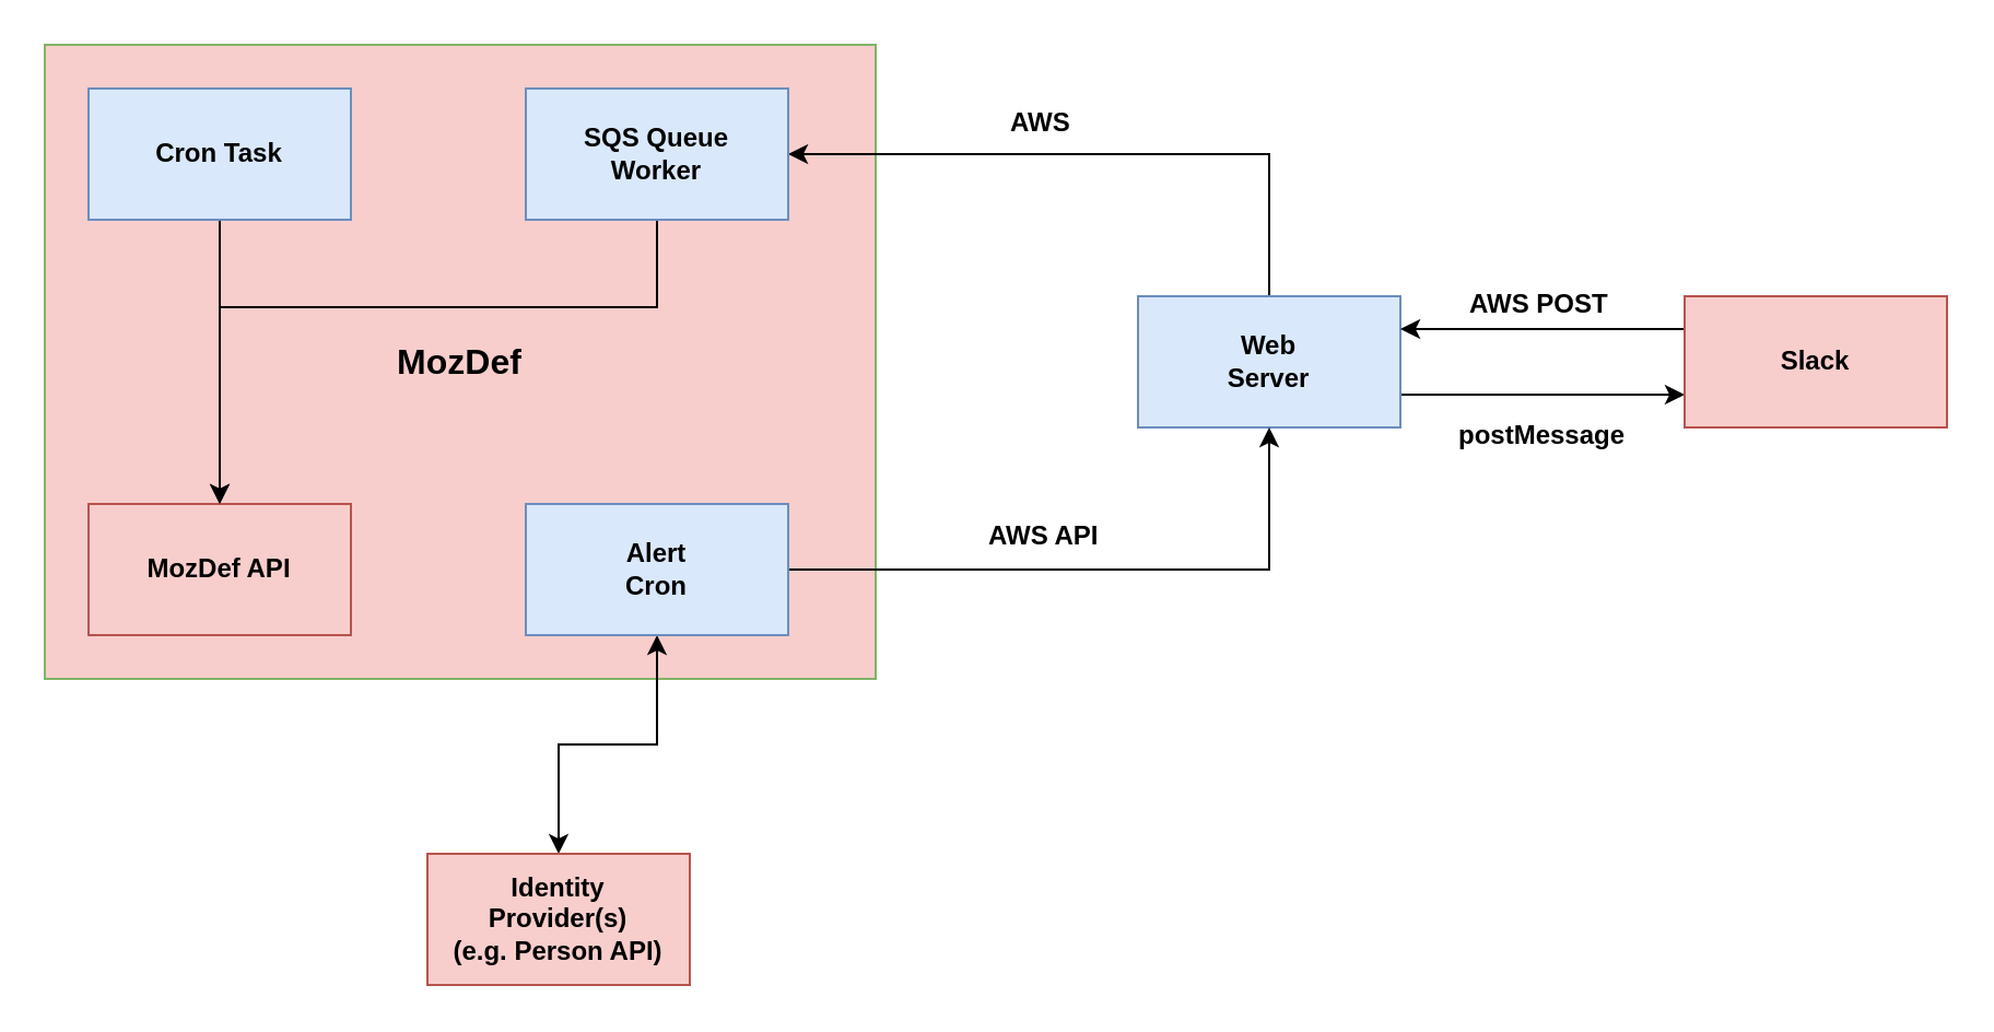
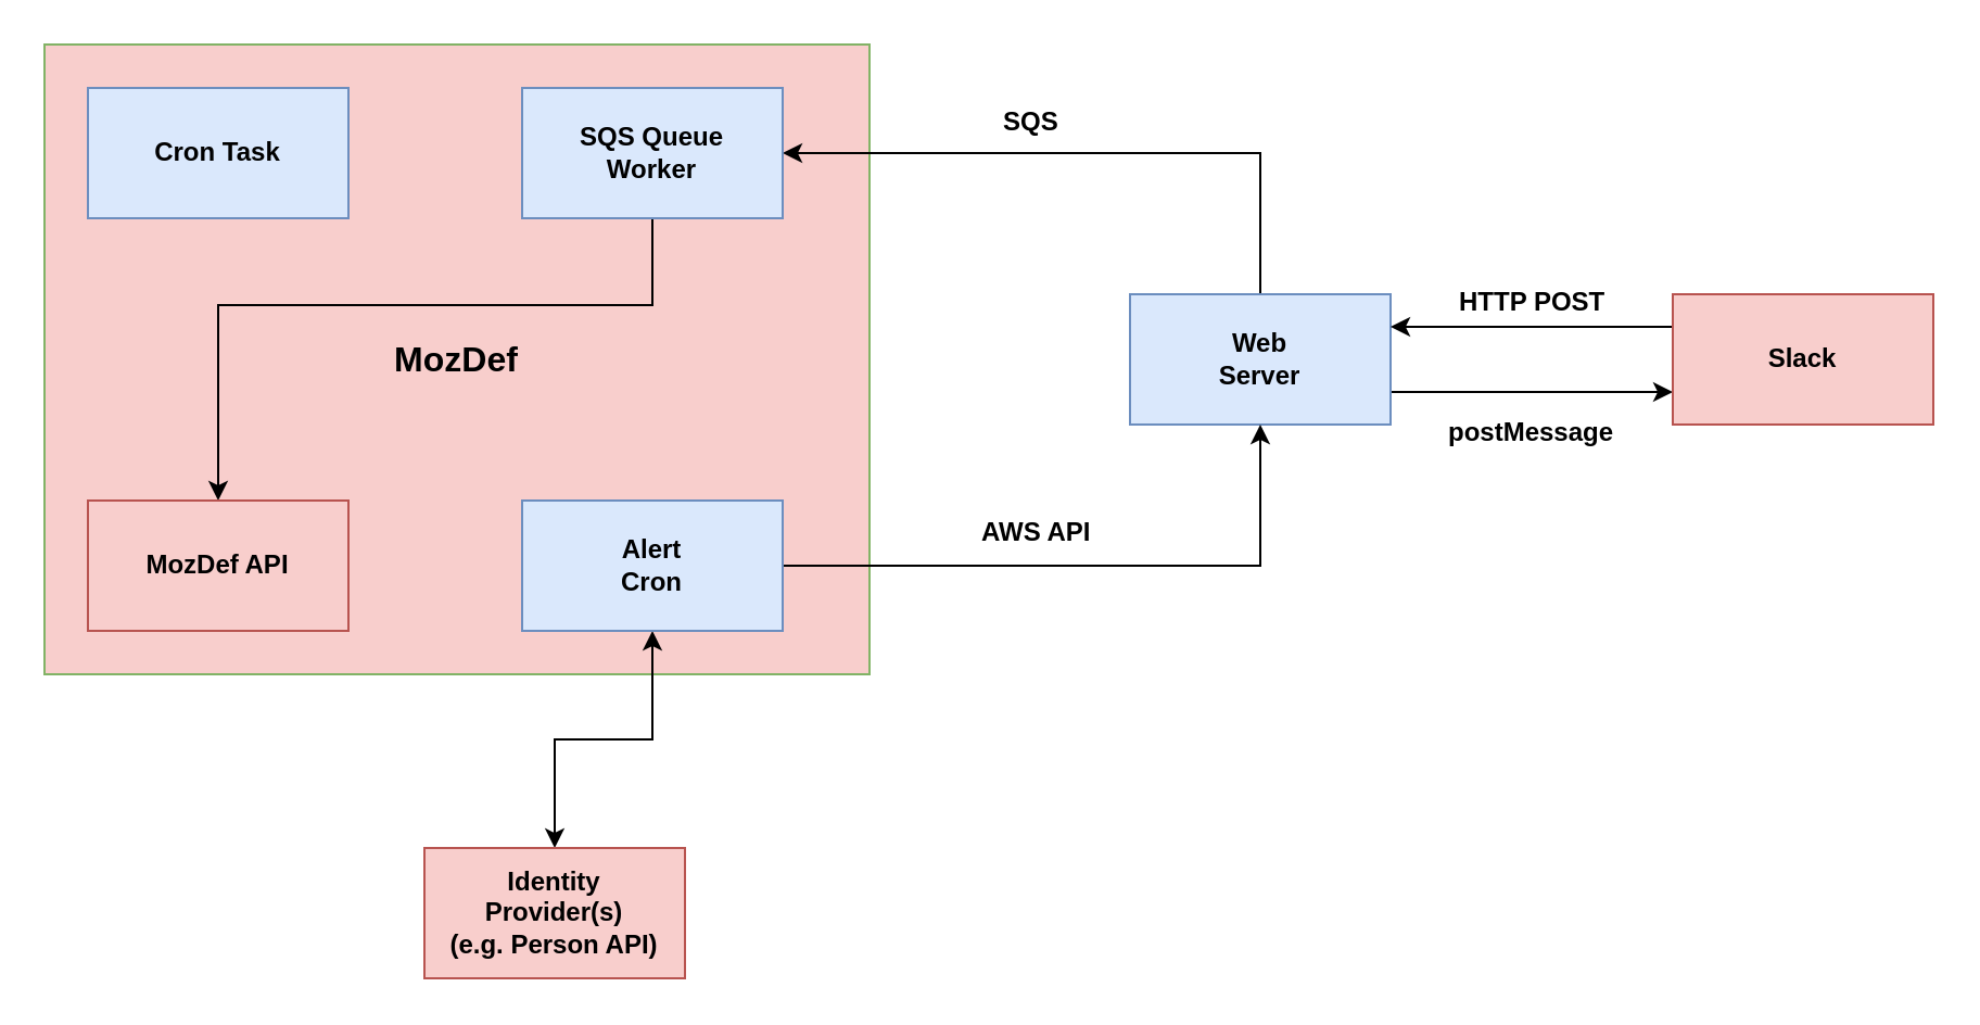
- <mxCell id="15" value="AWS" style="text;html=1;resizable=0;points=[];autosize=1;align=left;verticalAlign=top;spacingTop=-4;fontStyle=1" parent="1" vertex="1"><mxGeometry x="460" y="46" width="40" height="20" as="geometry" /></mxCell>
+ <mxCell id="15" value="SQS" style="text;html=1;resizable=0;points=[];autosize=1;align=left;verticalAlign=top;spacingTop=-4;fontStyle=1" parent="1" vertex="1"><mxGeometry x="460" y="46" width="40" height="20" as="geometry" /></mxCell>
- <mxCell id="19" style="edgeStyle=orthogonalEdgeStyle;rounded=0;orthogonalLoop=1;jettySize=auto;html=1;exitX=0.5;exitY=1;exitDx=0;exitDy=0;entryX=0.5;entryY=0;entryDx=0;entryDy=0;" parent="1" source="20" target="14" edge="1"><mxGeometry relative="1" as="geometry" /></mxCell>
- <mxCell id="18" value="&lt;font style=&quot;font-size: 12px&quot;&gt;AWS POST&lt;br&gt;&lt;/font&gt;" style="text;html=1;resizable=0;points=[];autosize=1;align=left;verticalAlign=top;spacingTop=-4;fontSize=16;fontStyle=1" parent="1" vertex="1"><mxGeometry x="670" y="125" width="80" height="20" as="geometry" /></mxCell>
+ <mxCell id="18" value="&lt;font style=&quot;font-size: 12px&quot;&gt;HTTP POST&lt;br&gt;&lt;/font&gt;" style="text;html=1;resizable=0;points=[];autosize=1;align=left;verticalAlign=top;spacingTop=-4;fontSize=16;fontStyle=1" parent="1" vertex="1"><mxGeometry x="670" y="125" width="80" height="20" as="geometry" /></mxCell>
